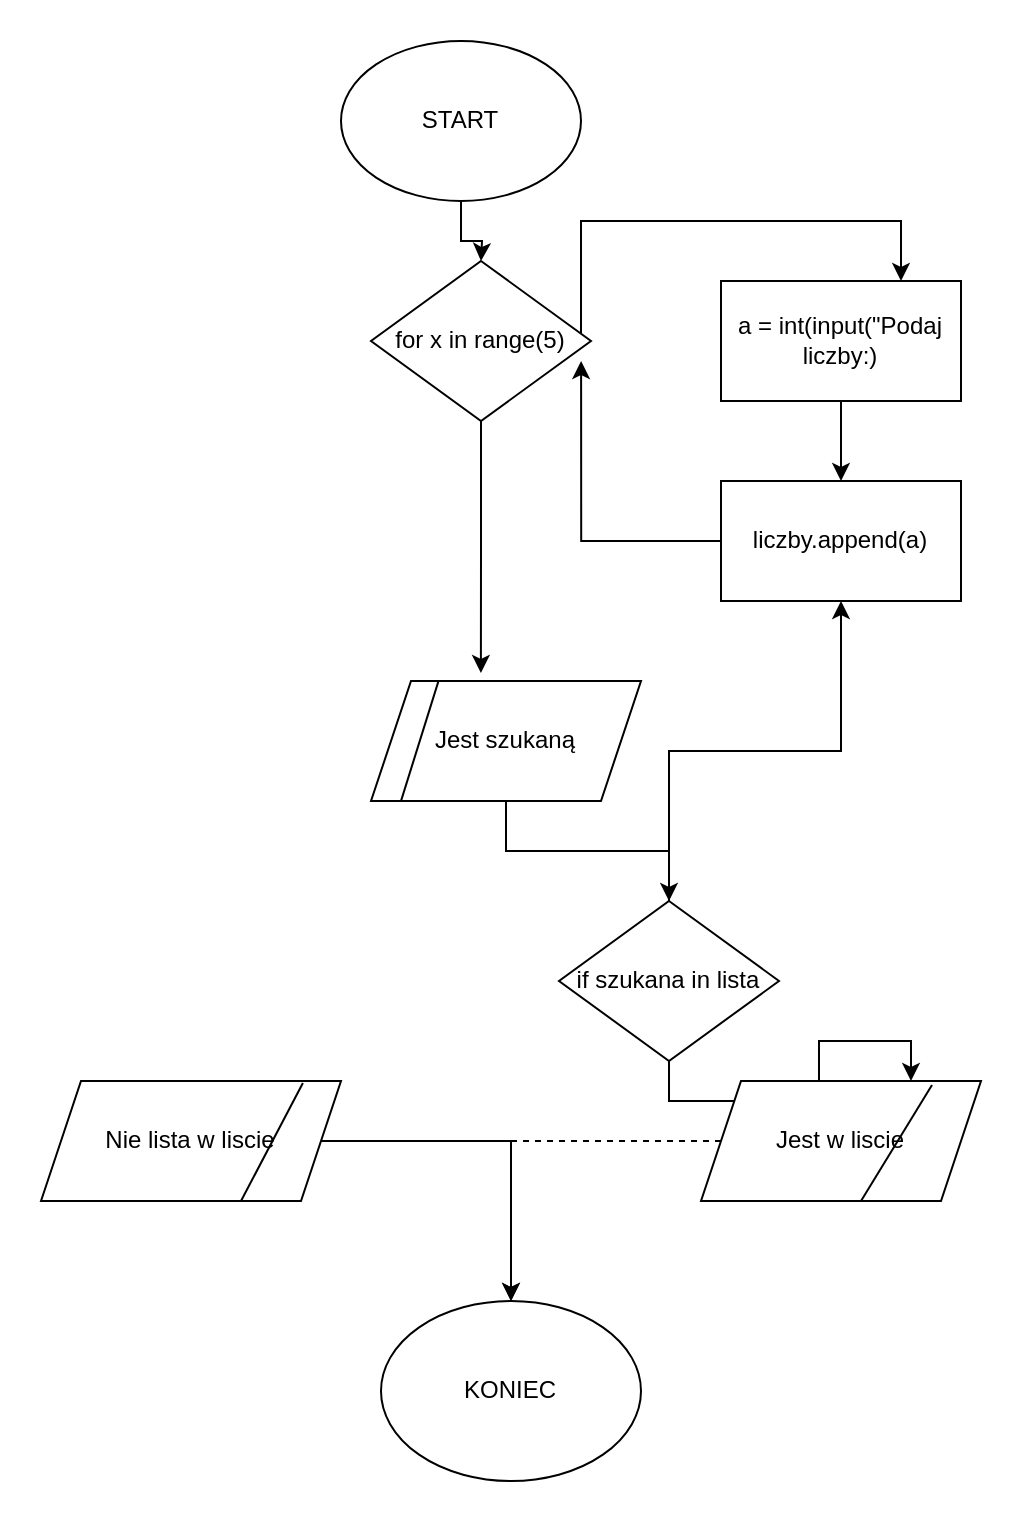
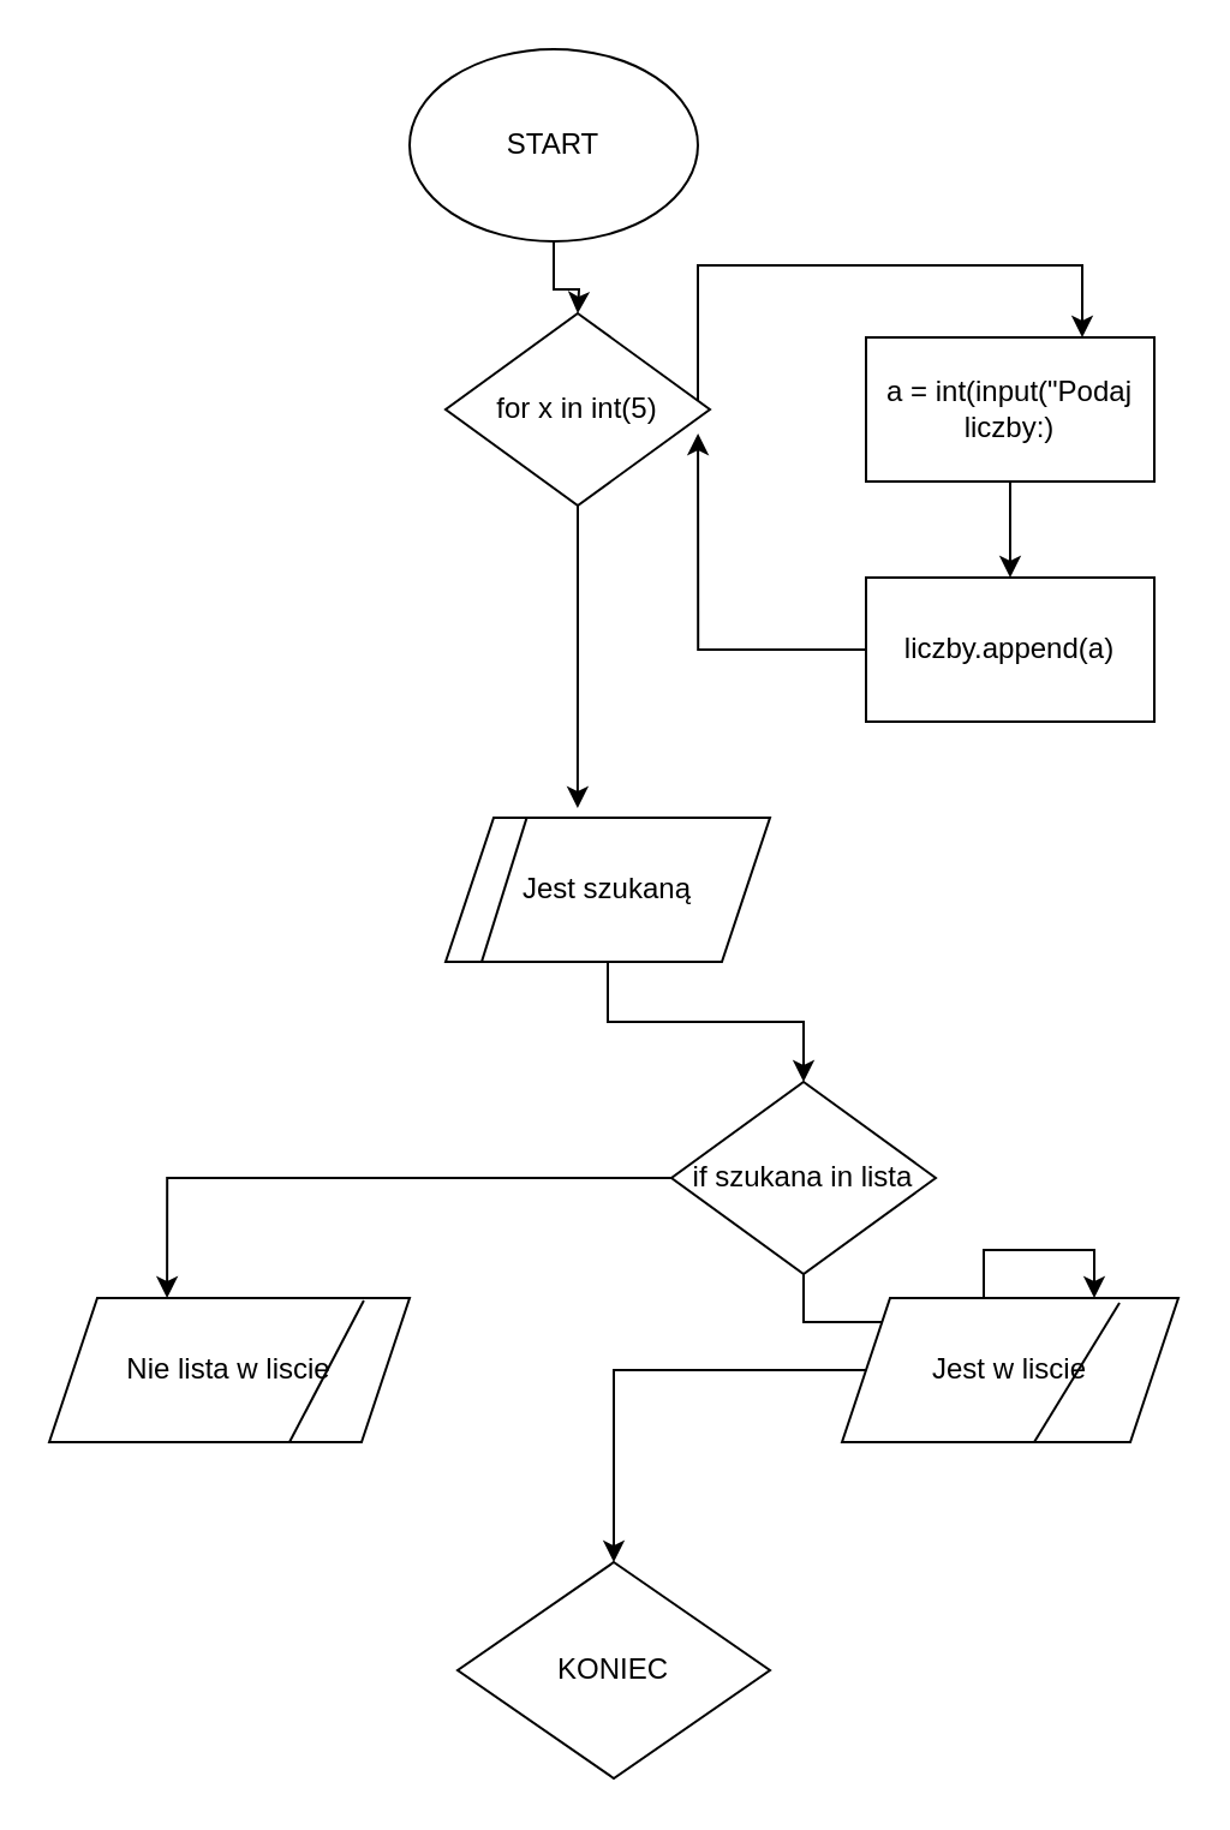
- <mxCell id="6" value="for x in range(5)" style="rhombus;whiteSpace=wrap;html=1;" vertex="1" parent="1"><mxGeometry x="185" y="130" width="110" height="80" as="geometry" /></mxCell>
+ <mxCell id="6" value="for x in int(5)" style="rhombus;whiteSpace=wrap;html=1;" vertex="1" parent="1"><mxGeometry x="185" y="130" width="110" height="80" as="geometry" /></mxCell>
- <mxCell id="15" style="edgeStyle=orthogonalEdgeStyle;rounded=0;orthogonalLoop=1;jettySize=auto;html=1;" edge="1" parent="1" source="16" target="10"><mxGeometry relative="1" as="geometry" /></mxCell>
+ <mxCell id="15" style="edgeStyle=orthogonalEdgeStyle;rounded=0;orthogonalLoop=1;jettySize=auto;html=1;entryX=0.327;entryY=0;entryDx=0;entryDy=0;entryPerimeter=0;" edge="1" parent="1" source="16" target="20"><mxGeometry relative="1" as="geometry" /></mxCell>
- <mxCell id="19" style="edgeStyle=orthogonalEdgeStyle;rounded=0;orthogonalLoop=1;jettySize=auto;html=1;entryX=0.5;entryY=0;entryDx=0;entryDy=0;" edge="1" parent="1" source="20" target="23"><mxGeometry relative="1" as="geometry" /></mxCell>
- <mxCell id="17" style="edgeStyle=orthogonalEdgeStyle;rounded=0;orthogonalLoop=1;jettySize=auto;html=1;entryX=0.5;entryY=0;entryDx=0;entryDy=0;dashed=1;" edge="1" parent="1" source="18" target="23"><mxGeometry relative="1" as="geometry" /></mxCell>
+ <mxCell id="17" style="edgeStyle=orthogonalEdgeStyle;rounded=0;orthogonalLoop=1;jettySize=auto;html=1;entryX=0.5;entryY=0;entryDx=0;entryDy=0;" edge="1" parent="1" source="18" target="23"><mxGeometry relative="1" as="geometry" /></mxCell>
- <mxCell id="23" value="KONIEC" style="ellipse;whiteSpace=wrap;html=1;" vertex="1" parent="1"><mxGeometry x="190" y="650" width="130" height="90" as="geometry" /></mxCell>
+ <mxCell id="23" value="KONIEC" style="rhombus;whiteSpace=wrap;html=1;" vertex="1" parent="1"><mxGeometry x="190" y="650" width="130" height="90" as="geometry" /></mxCell>
